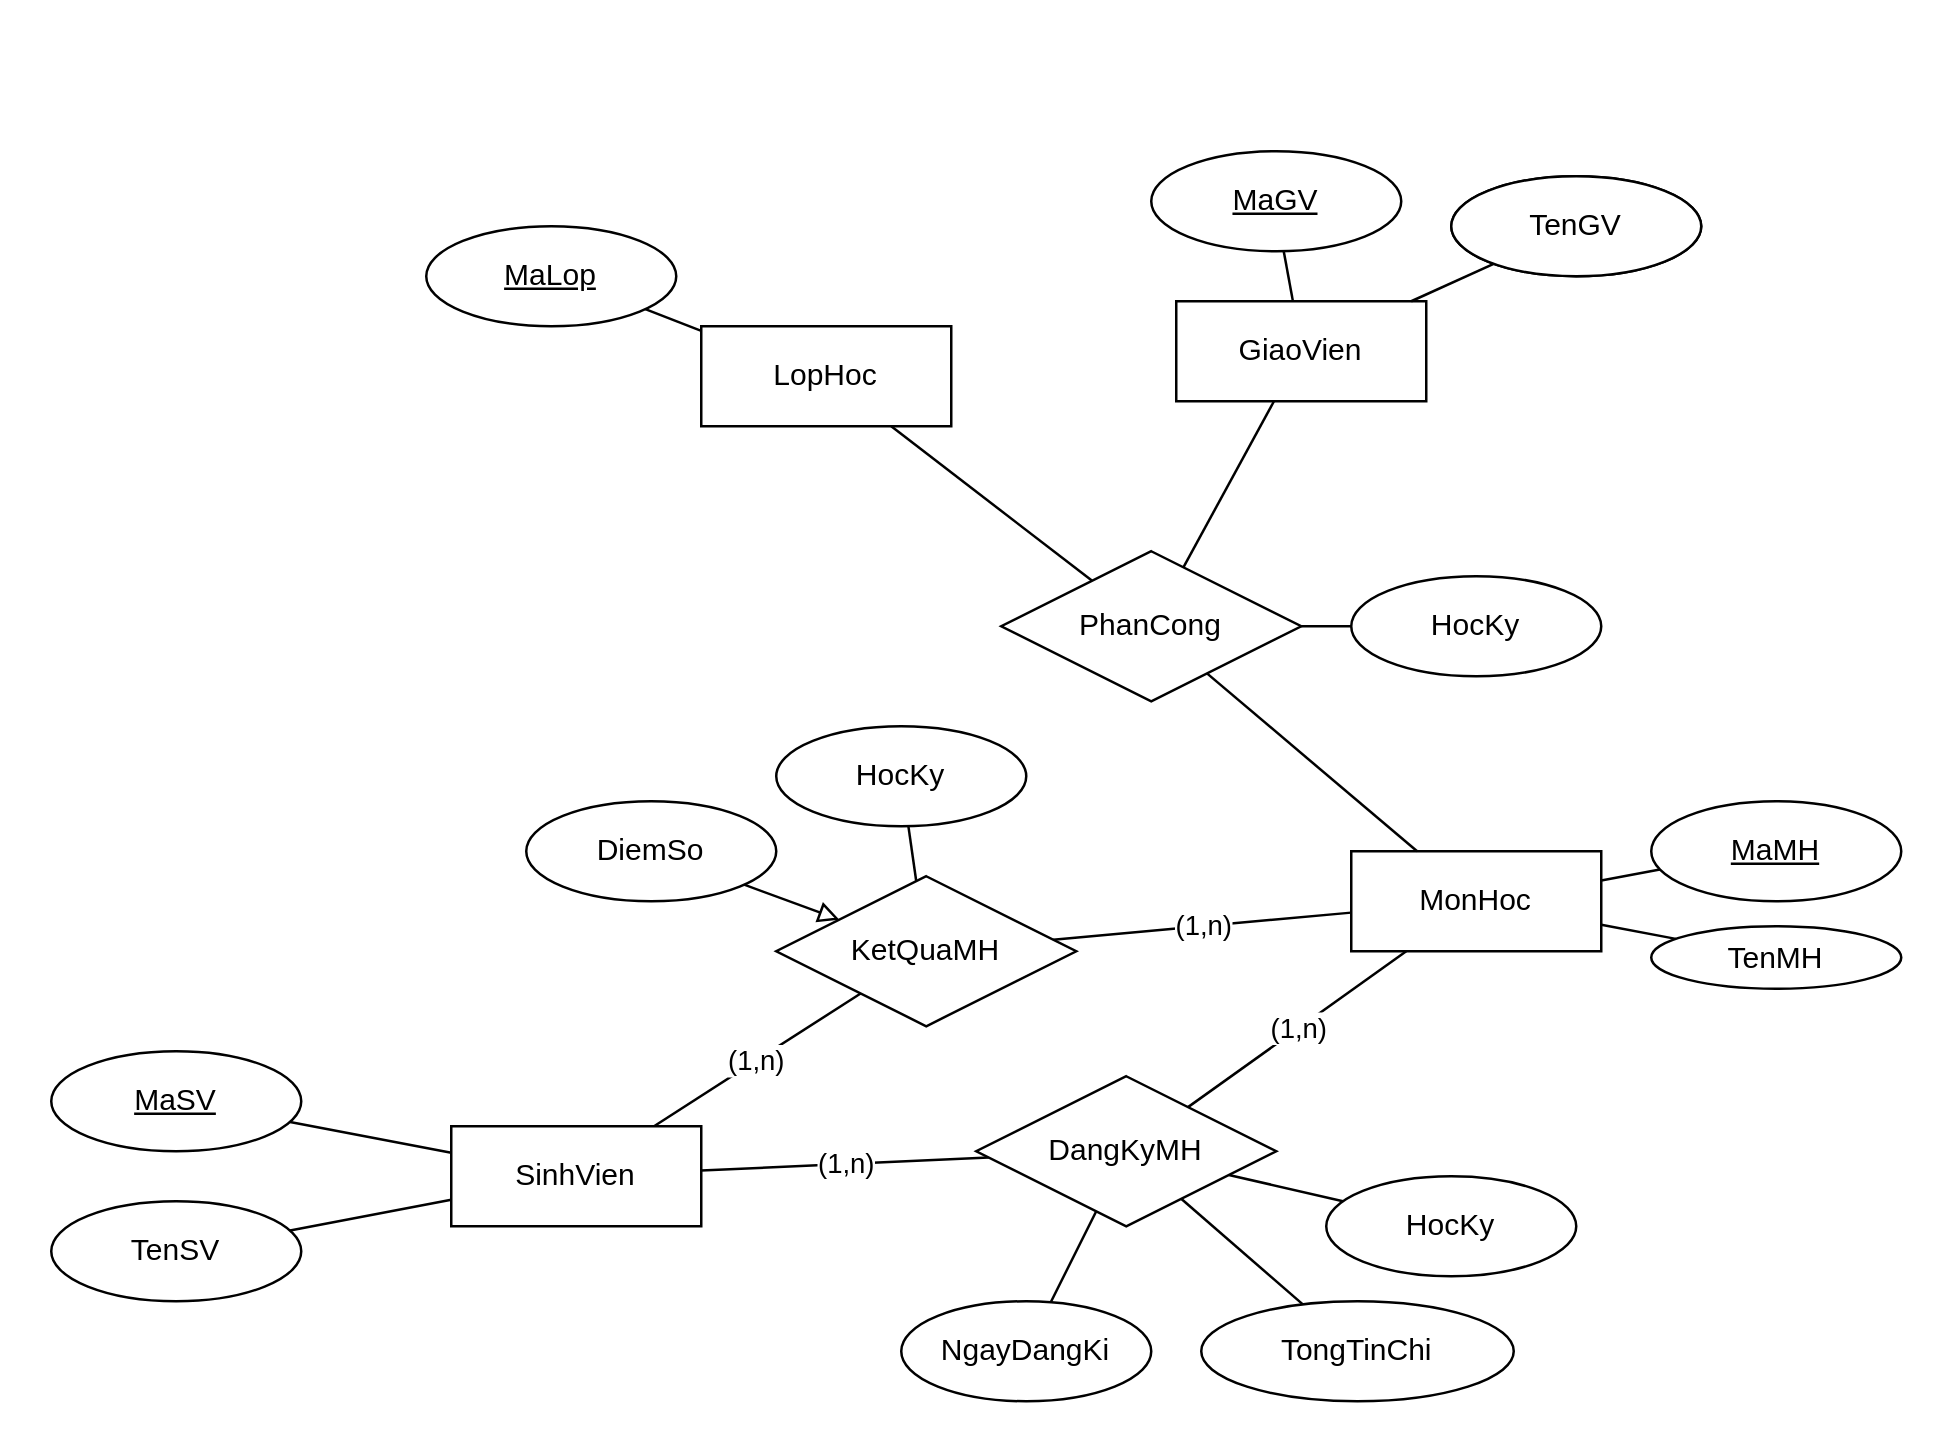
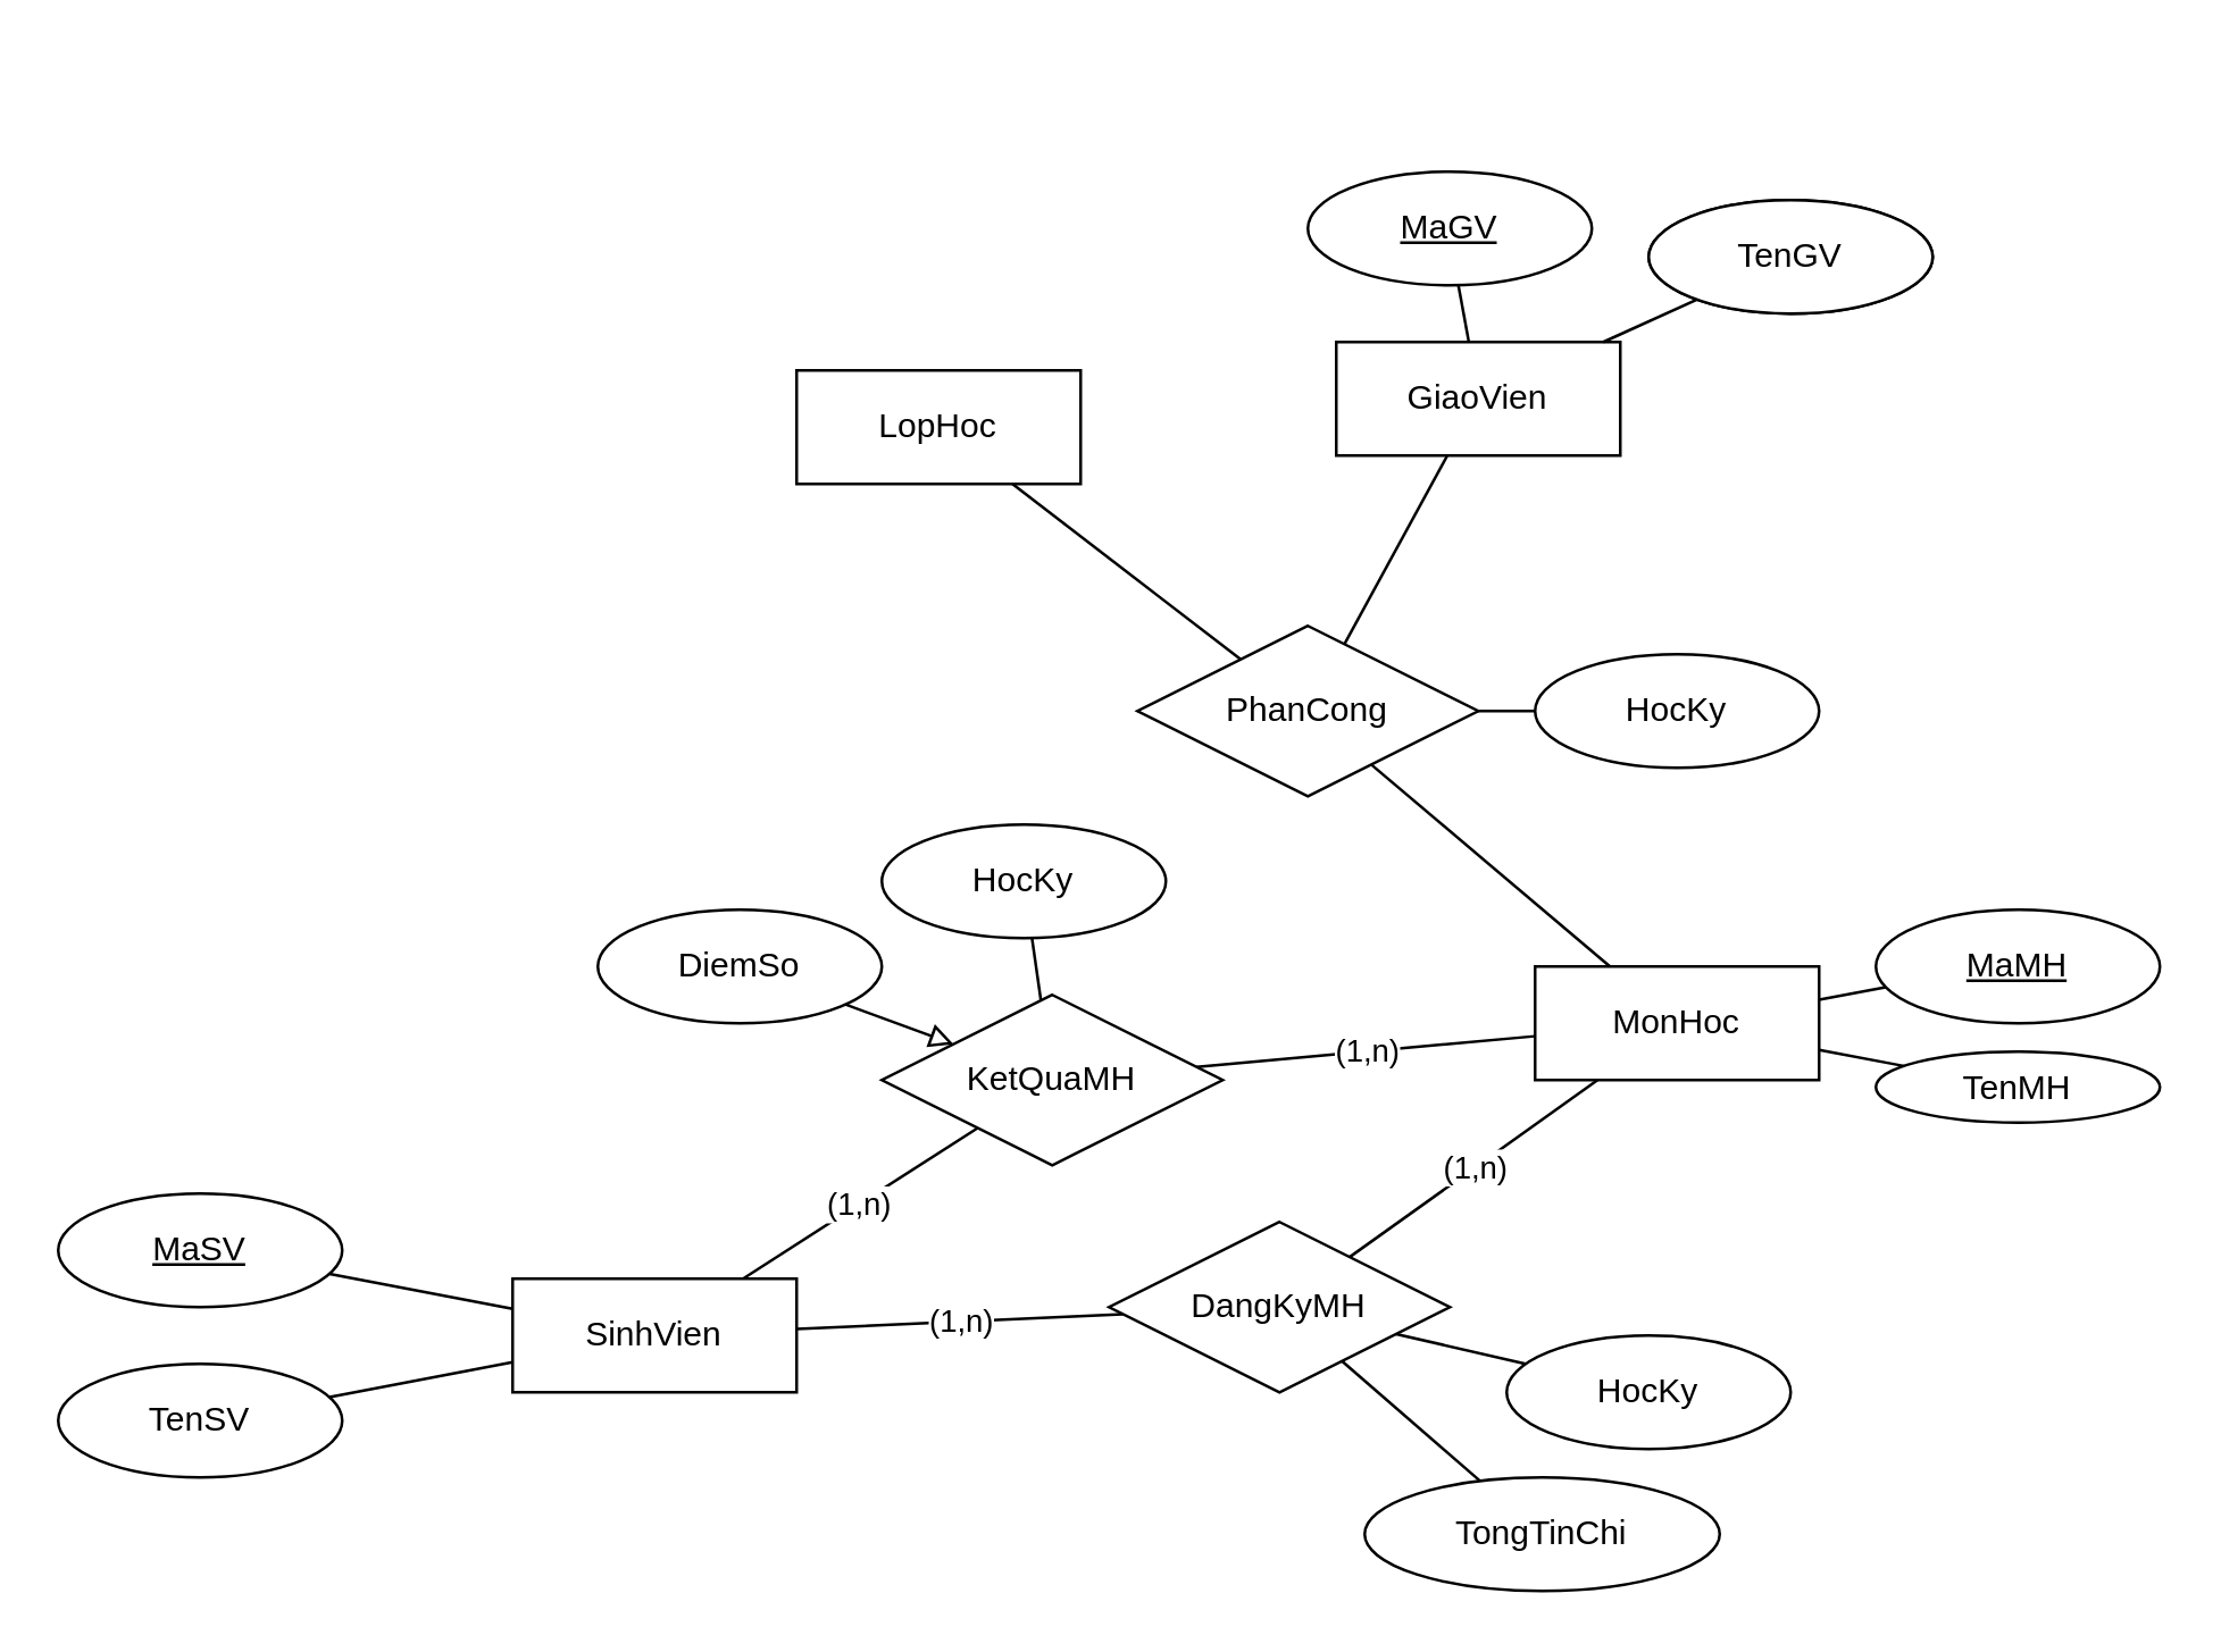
- <mxCell id="40" value="MaLop" style="ellipse;whiteSpace=wrap;html=1;align=center;fontStyle=4" vertex="1" parent="1"><mxGeometry x="170" y="90" width="100" height="40" as="geometry" /></mxCell>
- <mxCell id="39" style="edgeStyle=none;rounded=0;orthogonalLoop=1;jettySize=auto;html=1;endArrow=none;endFill=0;" edge="1" parent="1" source="40" target="9"><mxGeometry relative="1" as="geometry" /></mxCell>
- <mxCell id="27" style="edgeStyle=none;rounded=0;orthogonalLoop=1;jettySize=auto;html=1;endArrow=none;endFill=0;" edge="1" parent="1" source="28" target="15"><mxGeometry relative="1" as="geometry" /></mxCell>
- <mxCell id="28" value="NgayDangKi" style="ellipse;whiteSpace=wrap;html=1;align=center;" vertex="1" parent="1"><mxGeometry y="520" width="100" height="40" as="geometry" x="360" /></mxCell>
